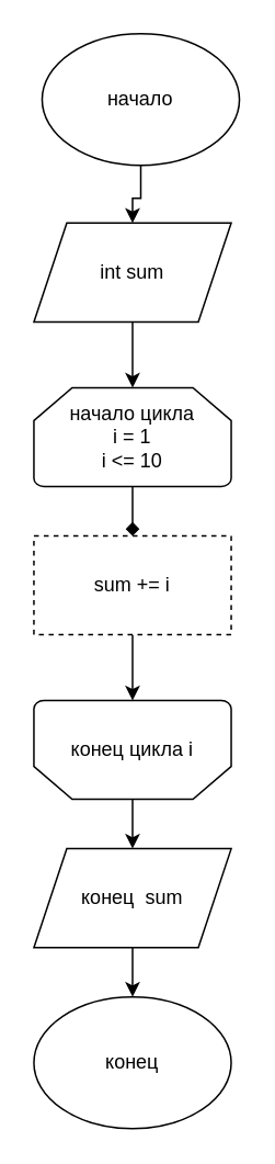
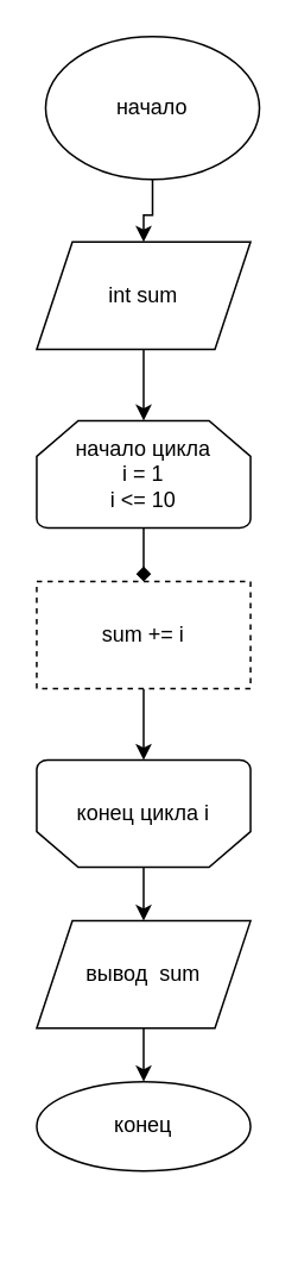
- <mxCell id="11" value="конец&amp;nbsp; sum" style="shape=parallelogram;perimeter=parallelogramPerimeter;whiteSpace=wrap;html=1;fixedSize=1;strokeWidth=1;" vertex="1" parent="1"><mxGeometry x="20" y="515" width="120" height="60" as="geometry" /></mxCell>
+ <mxCell id="11" value="вывод&amp;nbsp; sum" style="shape=parallelogram;perimeter=parallelogramPerimeter;whiteSpace=wrap;html=1;fixedSize=1;strokeWidth=1;" vertex="1" parent="1"><mxGeometry x="20" y="515" width="120" height="60" as="geometry" /></mxCell>
- <mxCell id="14" value="конец" style="ellipse;whiteSpace=wrap;html=1;strokeWidth=1;" vertex="1" parent="1"><mxGeometry x="20" y="605" width="120" height="80" as="geometry" /></mxCell>
+ <mxCell id="14" value="конец" style="ellipse;whiteSpace=wrap;html=1;strokeWidth=1;" vertex="1" parent="1"><mxGeometry x="20" y="605" width="120" height="50" as="geometry" /></mxCell>
